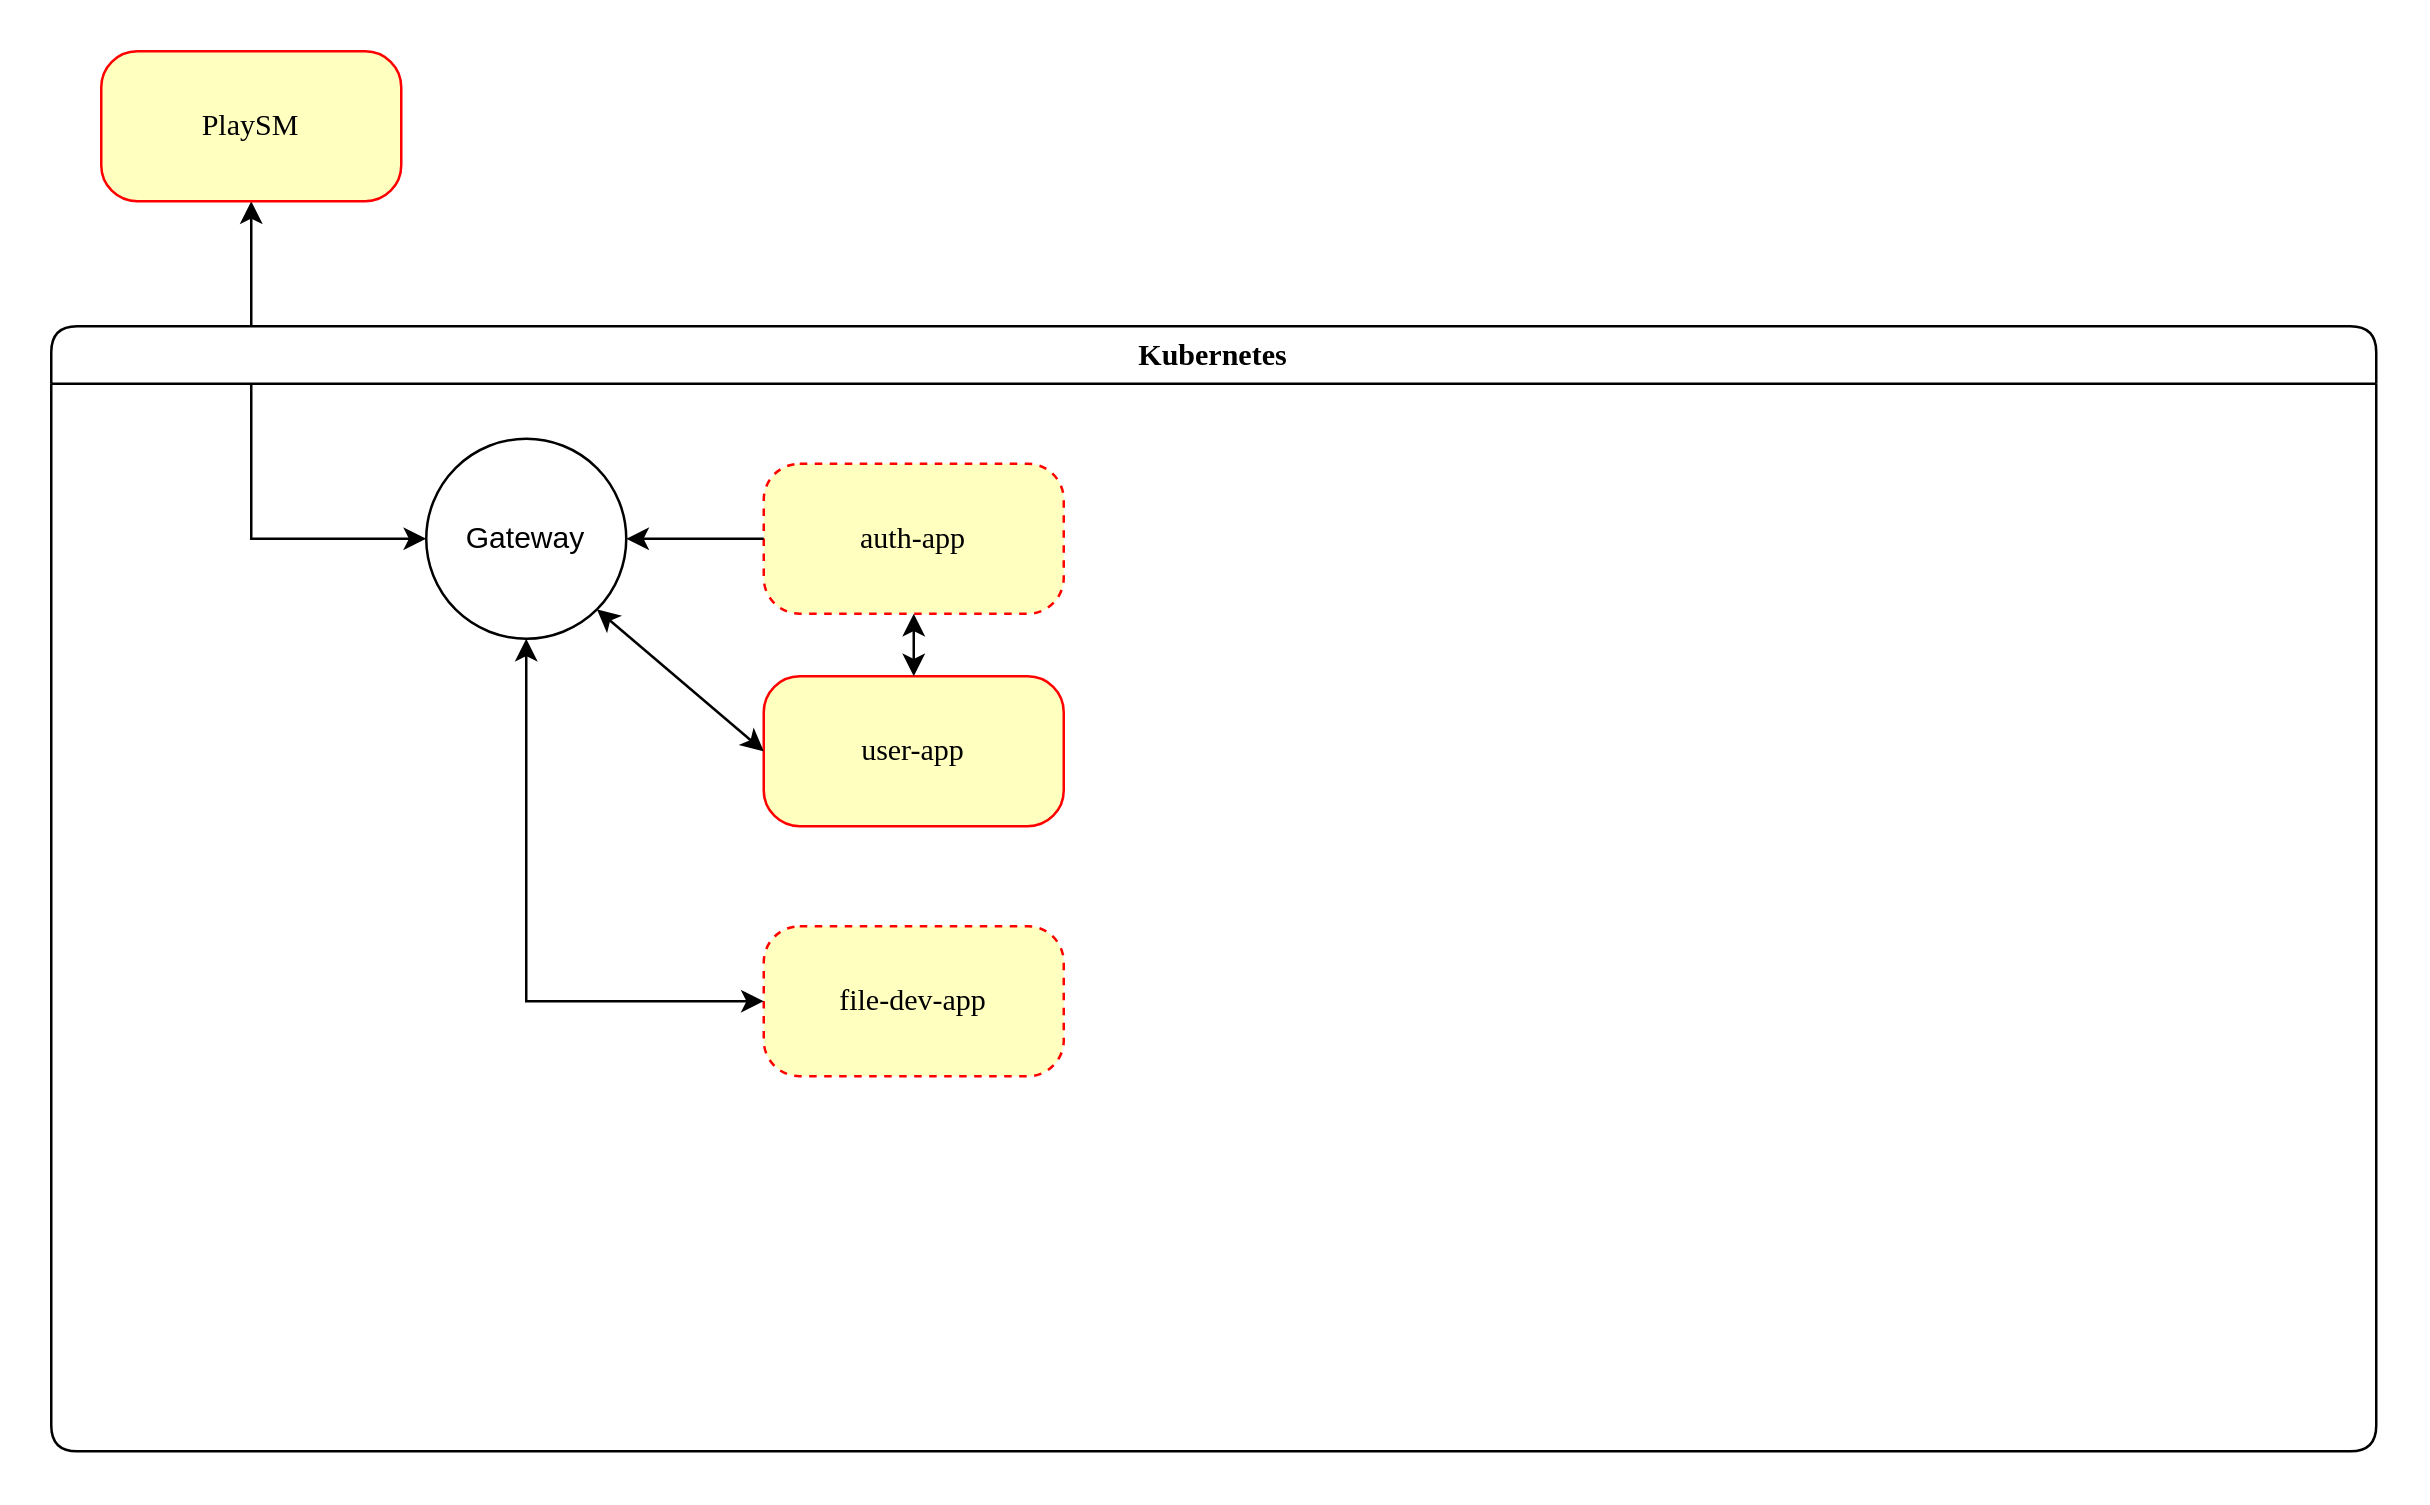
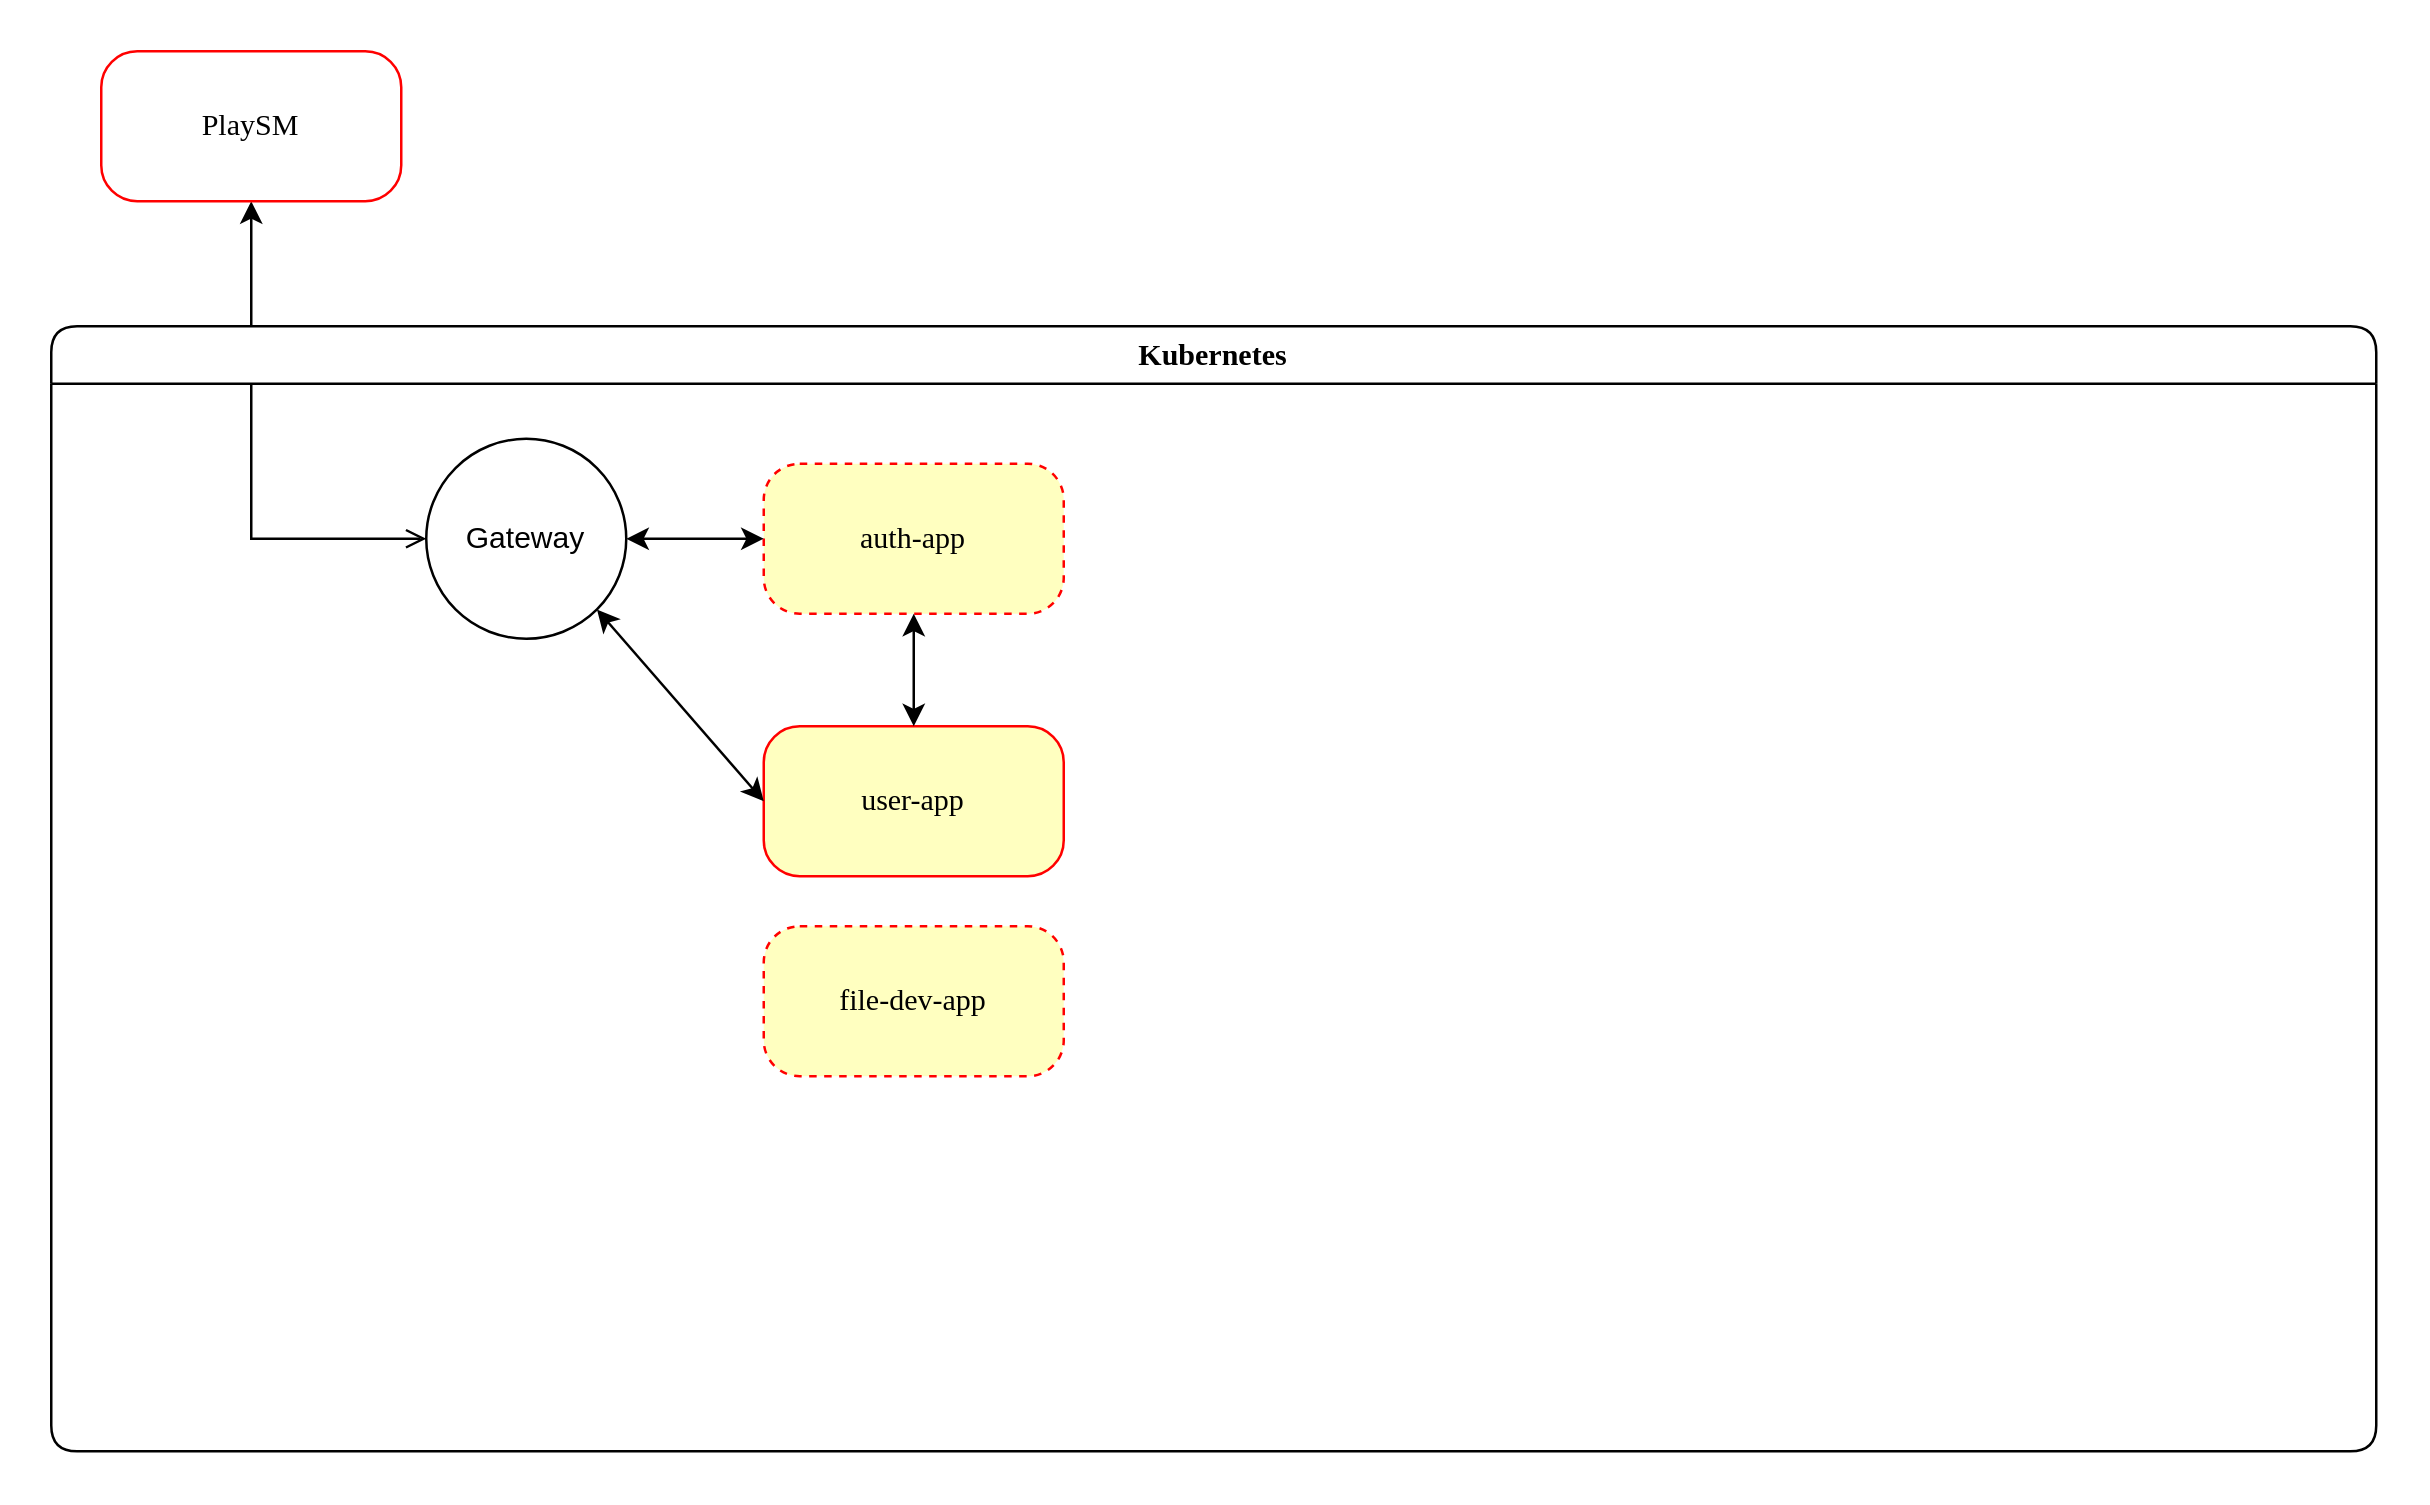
- <mxCell id="3" value="&lt;div&gt;PlaySM&lt;/div&gt;" style="rounded=1;whiteSpace=wrap;html=1;arcSize=24;fillColor=#ffffc0;strokeColor=#ff0000;shadow=0;comic=0;labelBackgroundColor=none;fontFamily=Verdana;fontSize=12;fontColor=#000000;align=center;" parent="1" vertex="1"><mxGeometry x="40" y="20" width="120" height="60" as="geometry" /></mxCell>
+ <mxCell id="3" value="&lt;div&gt;PlaySM&lt;/div&gt;" style="rounded=1;whiteSpace=wrap;html=1;arcSize=24;fillColor=#ffffff;strokeColor=#ff0000;shadow=0;comic=0;labelBackgroundColor=none;fontFamily=Verdana;fontSize=12;fontColor=#000000;align=center;" parent="1" vertex="1"><mxGeometry x="40" y="20" width="120" height="60" as="geometry" /></mxCell>
- <mxCell id="2" style="edgeStyle=orthogonalEdgeStyle;rounded=0;orthogonalLoop=1;jettySize=auto;html=1;exitX=0.5;exitY=1;exitDx=0;exitDy=0;entryX=0;entryY=0.5;entryDx=0;entryDy=0;startArrow=classic;startFill=1;" edge="1" parent="1" source="3" target="9"><mxGeometry relative="1" as="geometry" /></mxCell>
+ <mxCell id="2" style="edgeStyle=orthogonalEdgeStyle;rounded=0;orthogonalLoop=1;jettySize=auto;html=1;exitX=0.5;exitY=1;exitDx=0;exitDy=0;entryX=0;entryY=0.5;entryDx=0;entryDy=0;startArrow=classic;startFill=1;endArrow=open;" edge="1" parent="1" source="3" target="9"><mxGeometry relative="1" as="geometry" /></mxCell>
- <mxCell id="11" value="" style="endArrow=none;startArrow=classic;html=1;rounded=0;entryX=0;entryY=0.5;entryDx=0;entryDy=0;" edge="1" parent="4" source="9" target="5"><mxGeometry width="50" height="50" relative="1" as="geometry"><mxPoint x="450" y="220" as="sourcePoint" /><mxPoint x="500" y="170" as="targetPoint" /></mxGeometry></mxCell>
+ <mxCell id="11" value="" style="endArrow=classic;startArrow=classic;html=1;rounded=0;entryX=0;entryY=0.5;entryDx=0;entryDy=0;" edge="1" parent="4" source="9" target="5"><mxGeometry width="50" height="50" relative="1" as="geometry"><mxPoint x="450" y="220" as="sourcePoint" /><mxPoint x="500" y="170" as="targetPoint" /></mxGeometry></mxCell>
- <mxCell id="7" value="&lt;div&gt;user-app&lt;/div&gt;" style="rounded=1;whiteSpace=wrap;html=1;arcSize=24;fillColor=#ffffc0;strokeColor=#ff0000;shadow=0;comic=0;labelBackgroundColor=none;fontFamily=Verdana;fontSize=12;fontColor=#000000;align=center;" parent="4" vertex="1"><mxGeometry x="285" y="140" width="120" height="60" as="geometry" /></mxCell>
+ <mxCell id="7" value="&lt;div&gt;user-app&lt;/div&gt;" style="rounded=1;whiteSpace=wrap;html=1;arcSize=24;fillColor=#ffffc0;strokeColor=#ff0000;shadow=0;comic=0;labelBackgroundColor=none;fontFamily=Verdana;fontSize=12;fontColor=#000000;align=center;" parent="4" vertex="1"><mxGeometry x="285" y="160" width="120" height="60" as="geometry" /></mxCell>
- <mxCell id="10" value="" style="endArrow=classic;startArrow=classic;html=1;rounded=0;exitX=0.5;exitY=1;exitDx=0;exitDy=0;entryX=0;entryY=0.5;entryDx=0;entryDy=0;" edge="1" parent="4" source="9" target="6"><mxGeometry width="50" height="50" relative="1" as="geometry"><mxPoint x="450" y="220" as="sourcePoint" /><mxPoint x="500" y="170" as="targetPoint" /><Array as="points"><mxPoint x="190" y="270" /></Array></mxGeometry></mxCell>
